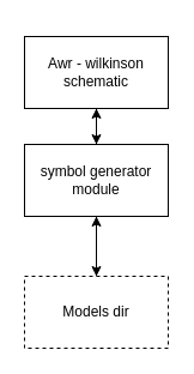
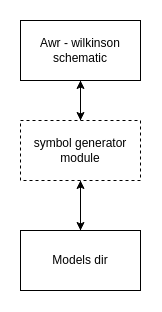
- <mxCell id="3" value="Awr - wilkinson schematic" style="rounded=0;whiteSpace=wrap;html=1;" vertex="1" parent="1"><mxGeometry x="20" y="30" width="120" height="60" as="geometry" /></mxCell>
+ <mxCell id="3" value="Awr - wilkinson schematic" style="rounded=0;whiteSpace=wrap;html=1;" vertex="1" parent="1"><mxGeometry x="20" y="20" width="120" height="60" as="geometry" /></mxCell>
- <mxCell id="6" value="symbol generator module" style="rounded=0;whiteSpace=wrap;html=1;" vertex="1" parent="1"><mxGeometry x="20" y="120" width="120" height="60" as="geometry" /></mxCell>
+ <mxCell id="6" value="symbol generator module" style="rounded=0;whiteSpace=wrap;html=1;dashed=1;" vertex="1" parent="1"><mxGeometry x="20" y="120" width="120" height="60" as="geometry" /></mxCell>
- <mxCell id="8" value="Models dir" style="rounded=0;whiteSpace=wrap;html=1;dashed=1;" vertex="1" parent="1"><mxGeometry x="20" y="230" width="120" height="60" as="geometry" /></mxCell>
+ <mxCell id="8" value="Models dir" style="rounded=0;whiteSpace=wrap;html=1;" vertex="1" parent="1"><mxGeometry x="20" y="230" width="120" height="60" as="geometry" /></mxCell>
